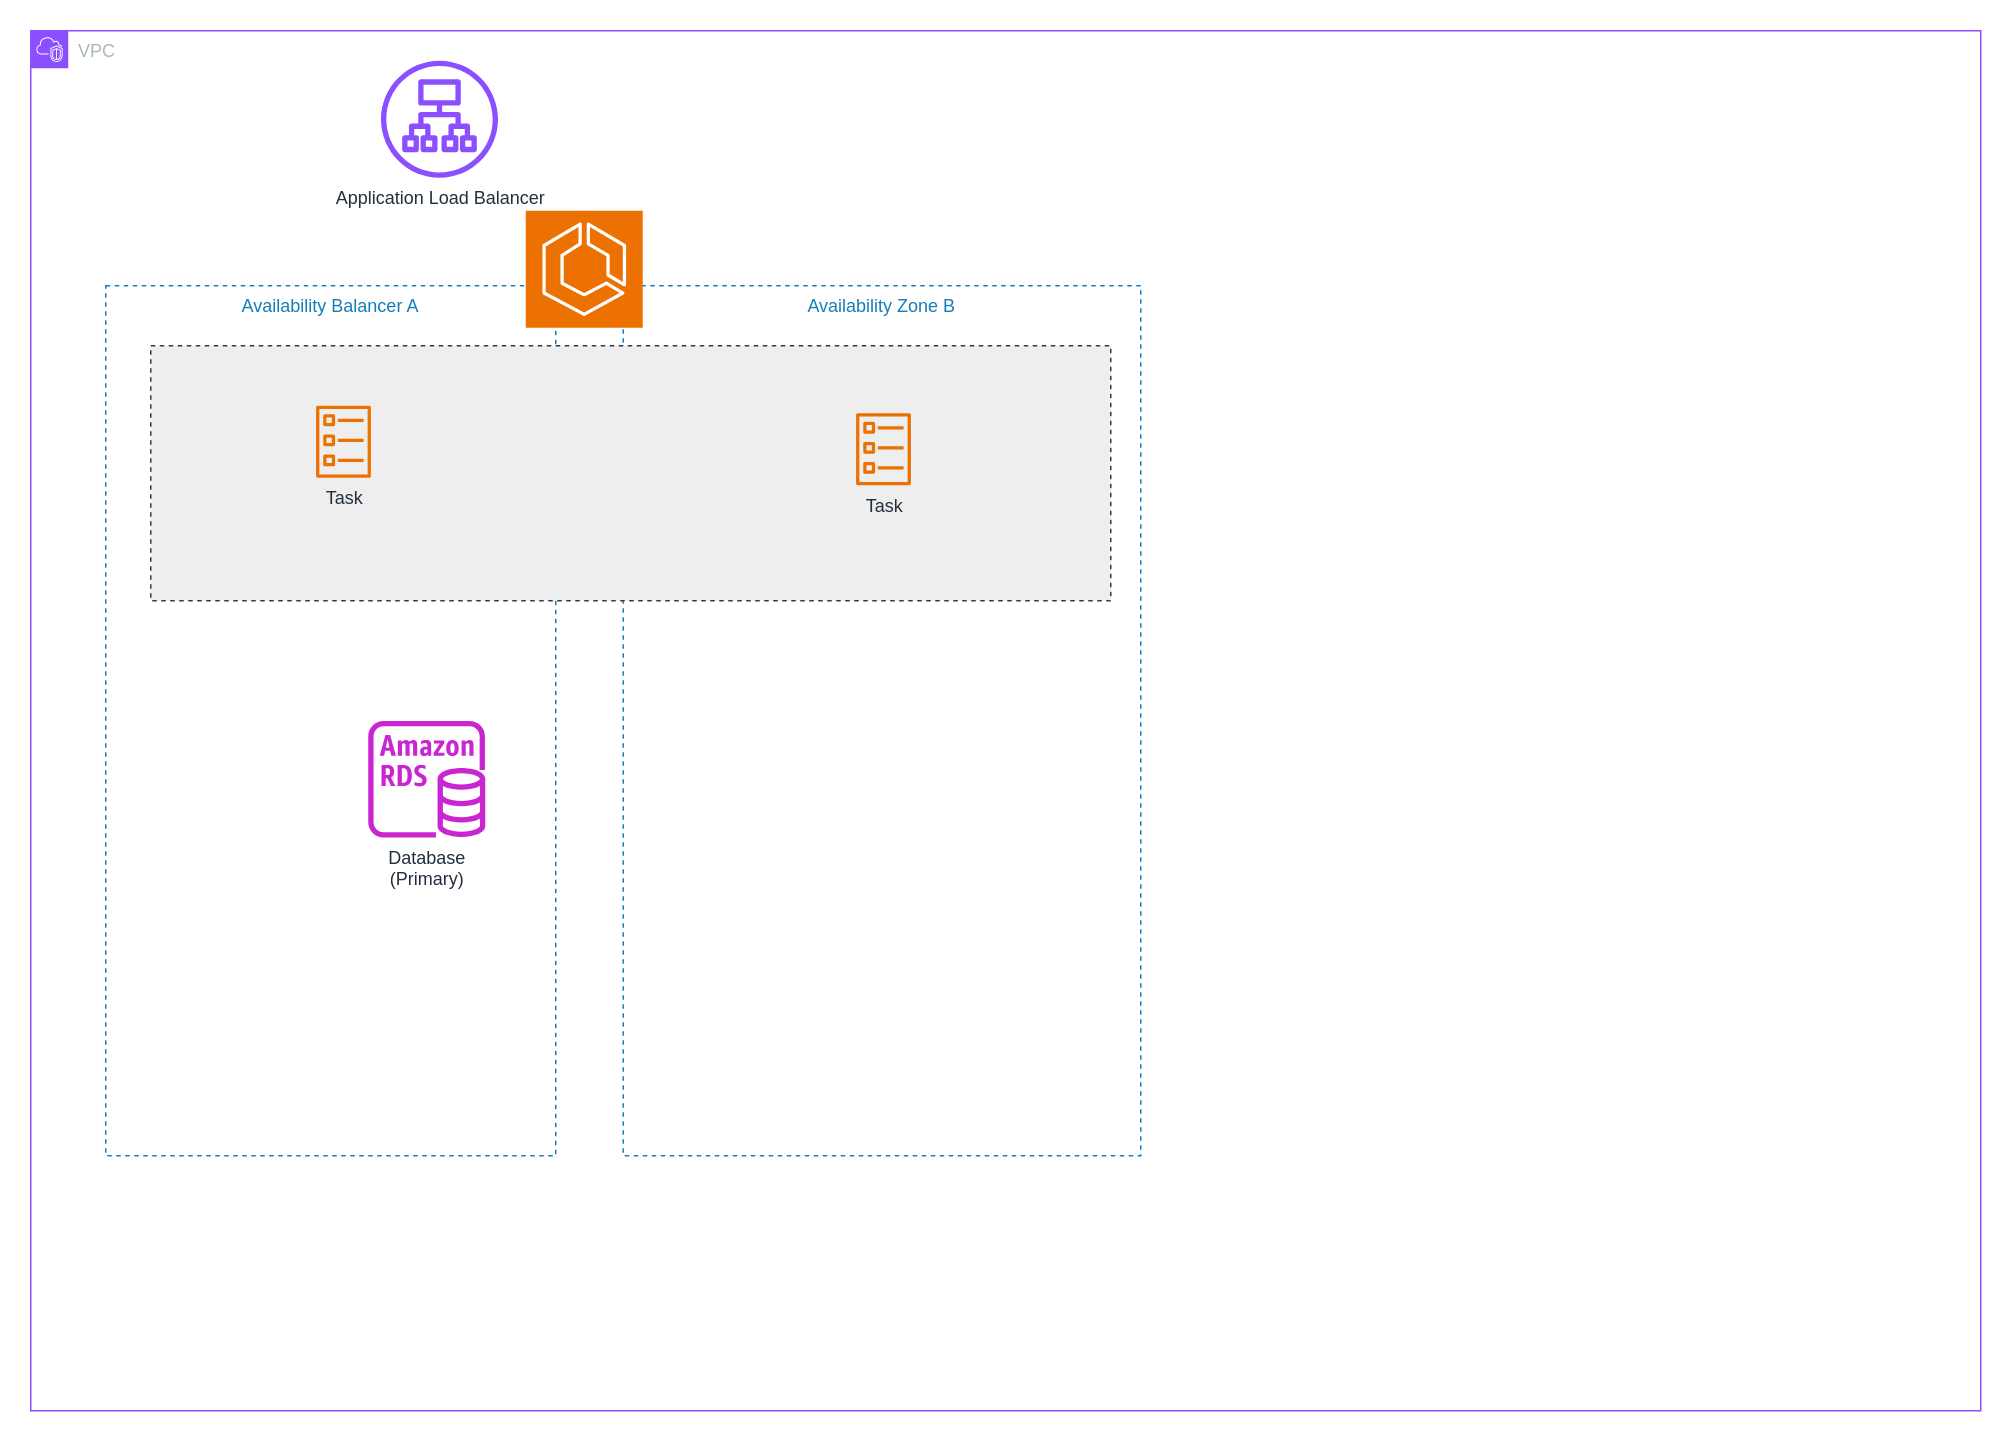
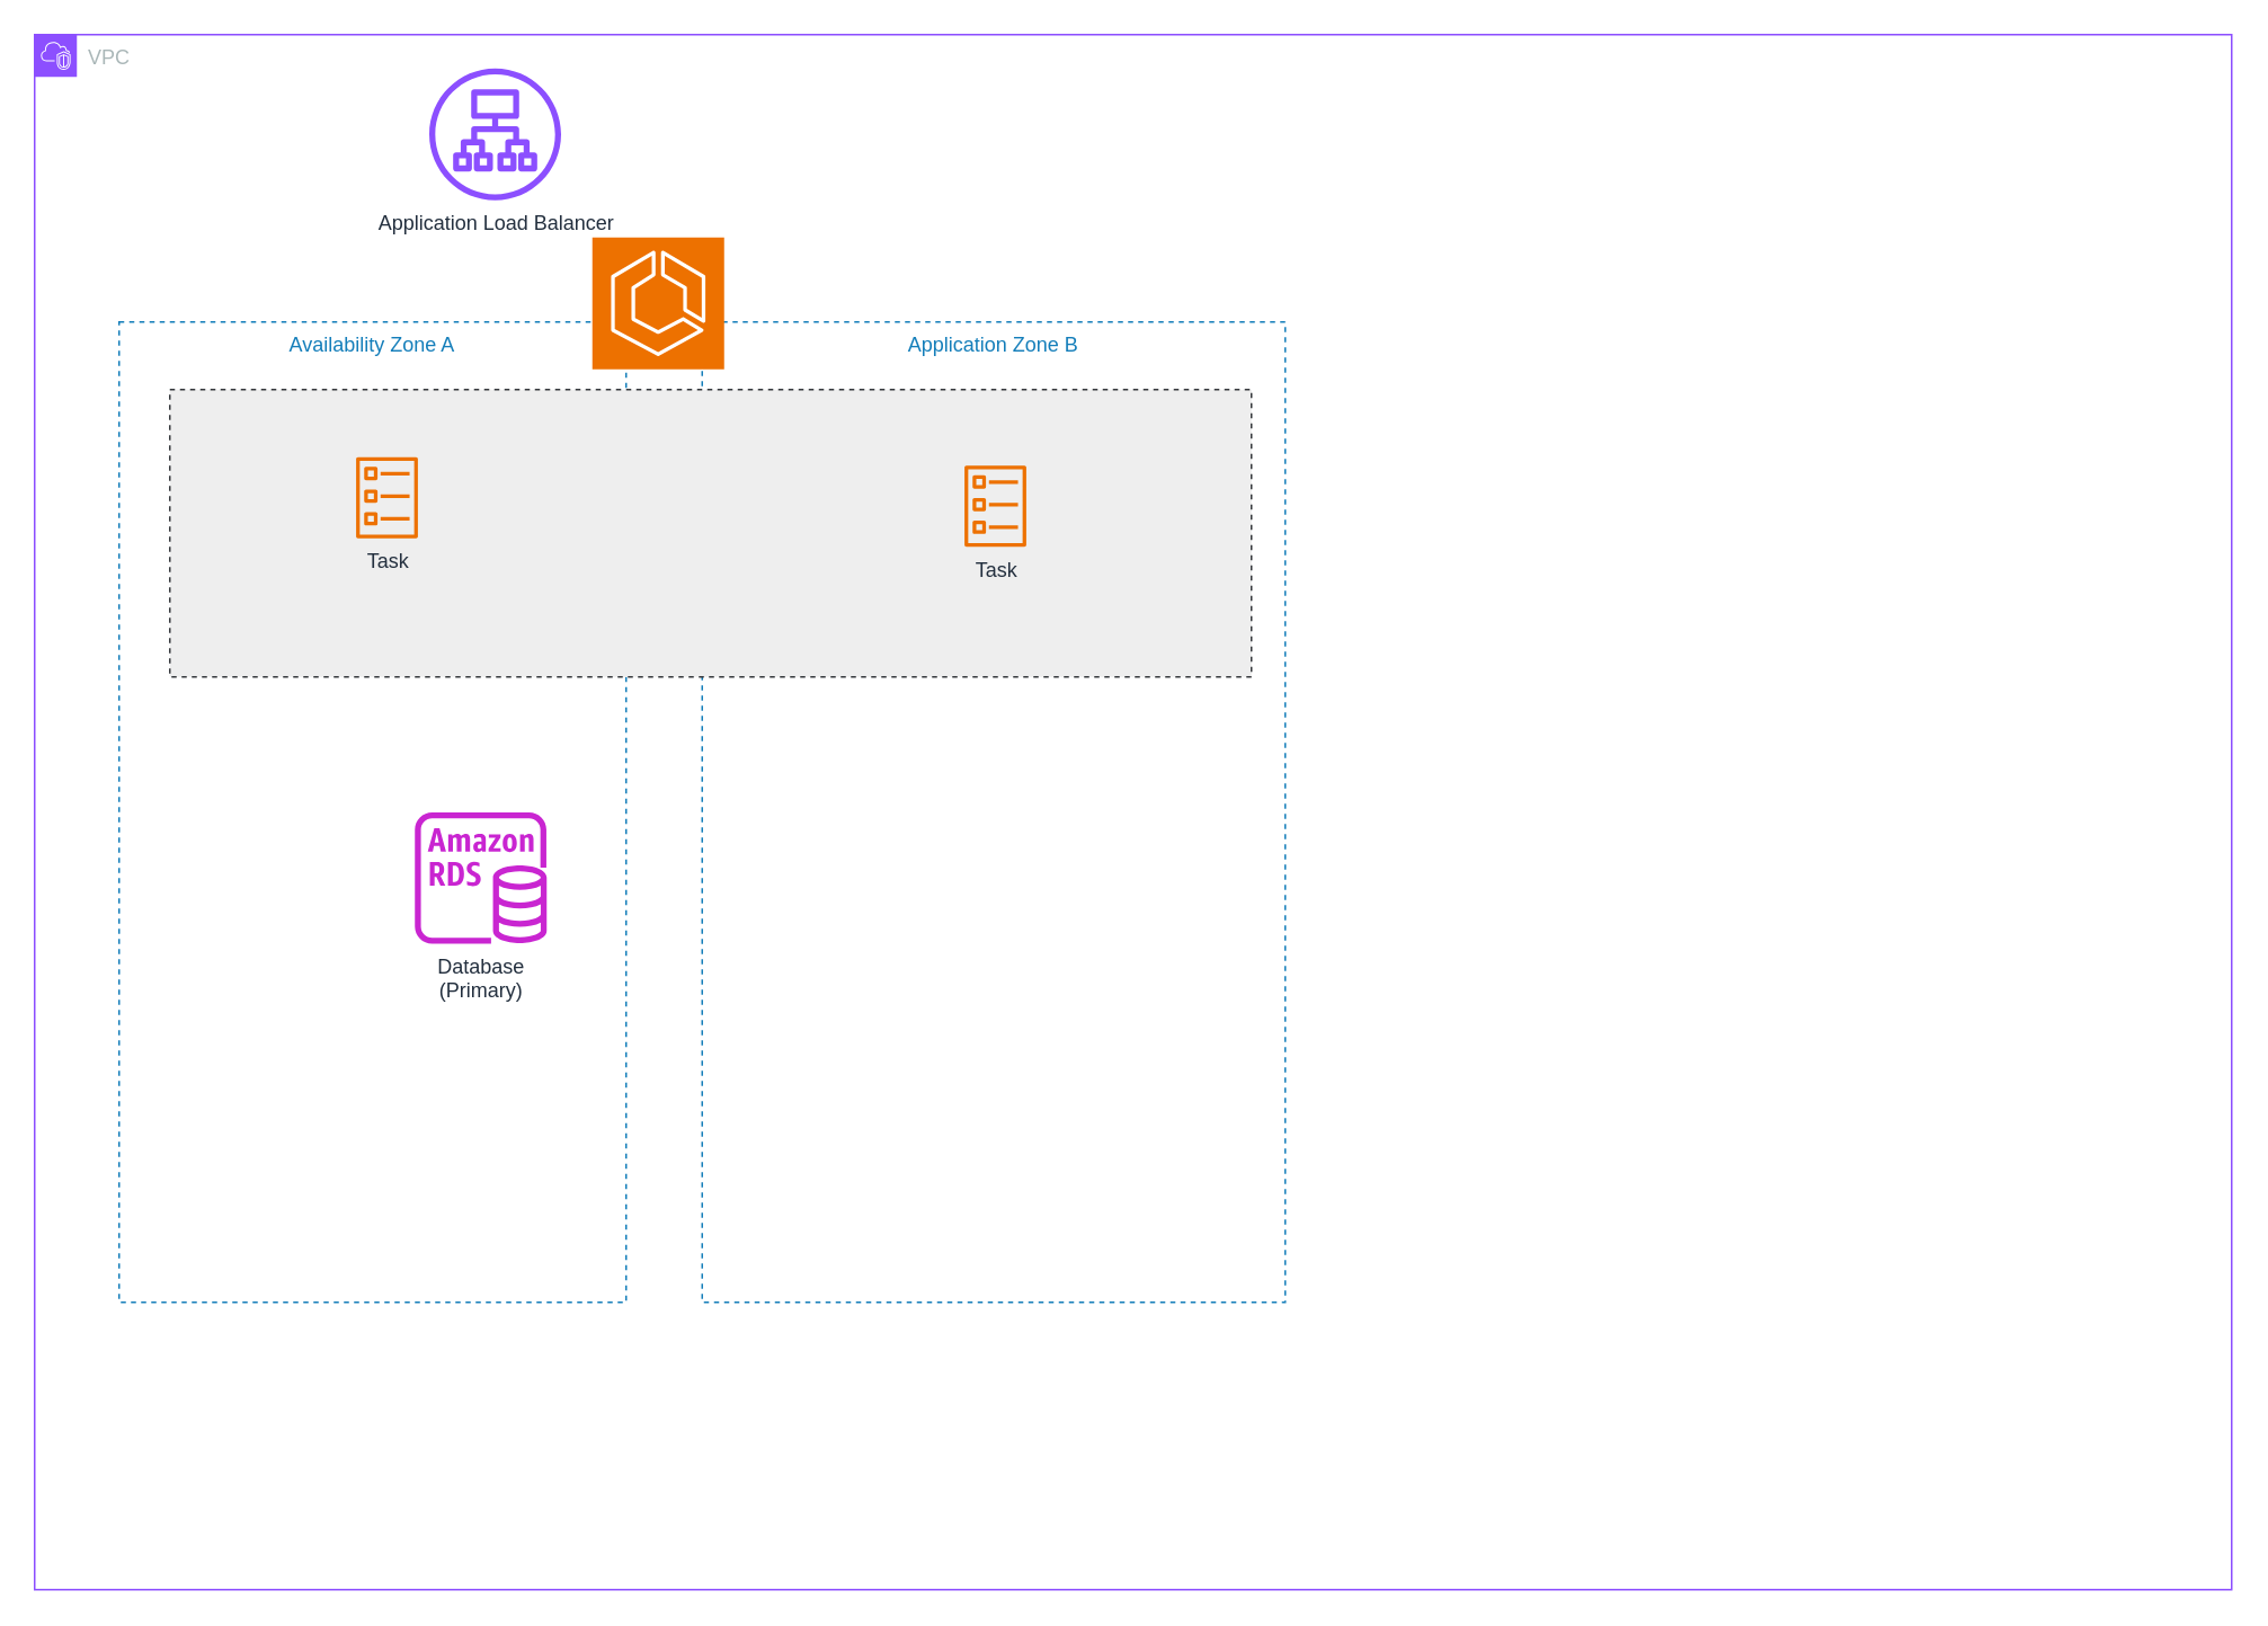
- <mxCell id="3" value="Availability Balancer A" style="fillColor=none;strokeColor=#147EBA;dashed=1;verticalAlign=top;fontStyle=0;fontColor=#147EBA;whiteSpace=wrap;html=1;" vertex="1" parent="2"><mxGeometry x="50" y="170" width="300" height="580" as="geometry" /></mxCell>
+ <mxCell id="3" value="Availability Zone A" style="fillColor=none;strokeColor=#147EBA;dashed=1;verticalAlign=top;fontStyle=0;fontColor=#147EBA;whiteSpace=wrap;html=1;" vertex="1" parent="2"><mxGeometry x="50" y="170" width="300" height="580" as="geometry" /></mxCell>
- <mxCell id="4" value="Availability Zone B" style="fillColor=none;strokeColor=#147EBA;dashed=1;verticalAlign=top;fontStyle=0;fontColor=#147EBA;whiteSpace=wrap;html=1;" vertex="1" parent="2"><mxGeometry x="395" y="170" width="345" height="580" as="geometry" /></mxCell>
+ <mxCell id="4" value="Application Zone B" style="fillColor=none;strokeColor=#147EBA;dashed=1;verticalAlign=top;fontStyle=0;fontColor=#147EBA;whiteSpace=wrap;html=1;" vertex="1" parent="2"><mxGeometry x="395" y="170" width="345" height="580" as="geometry" /></mxCell>
